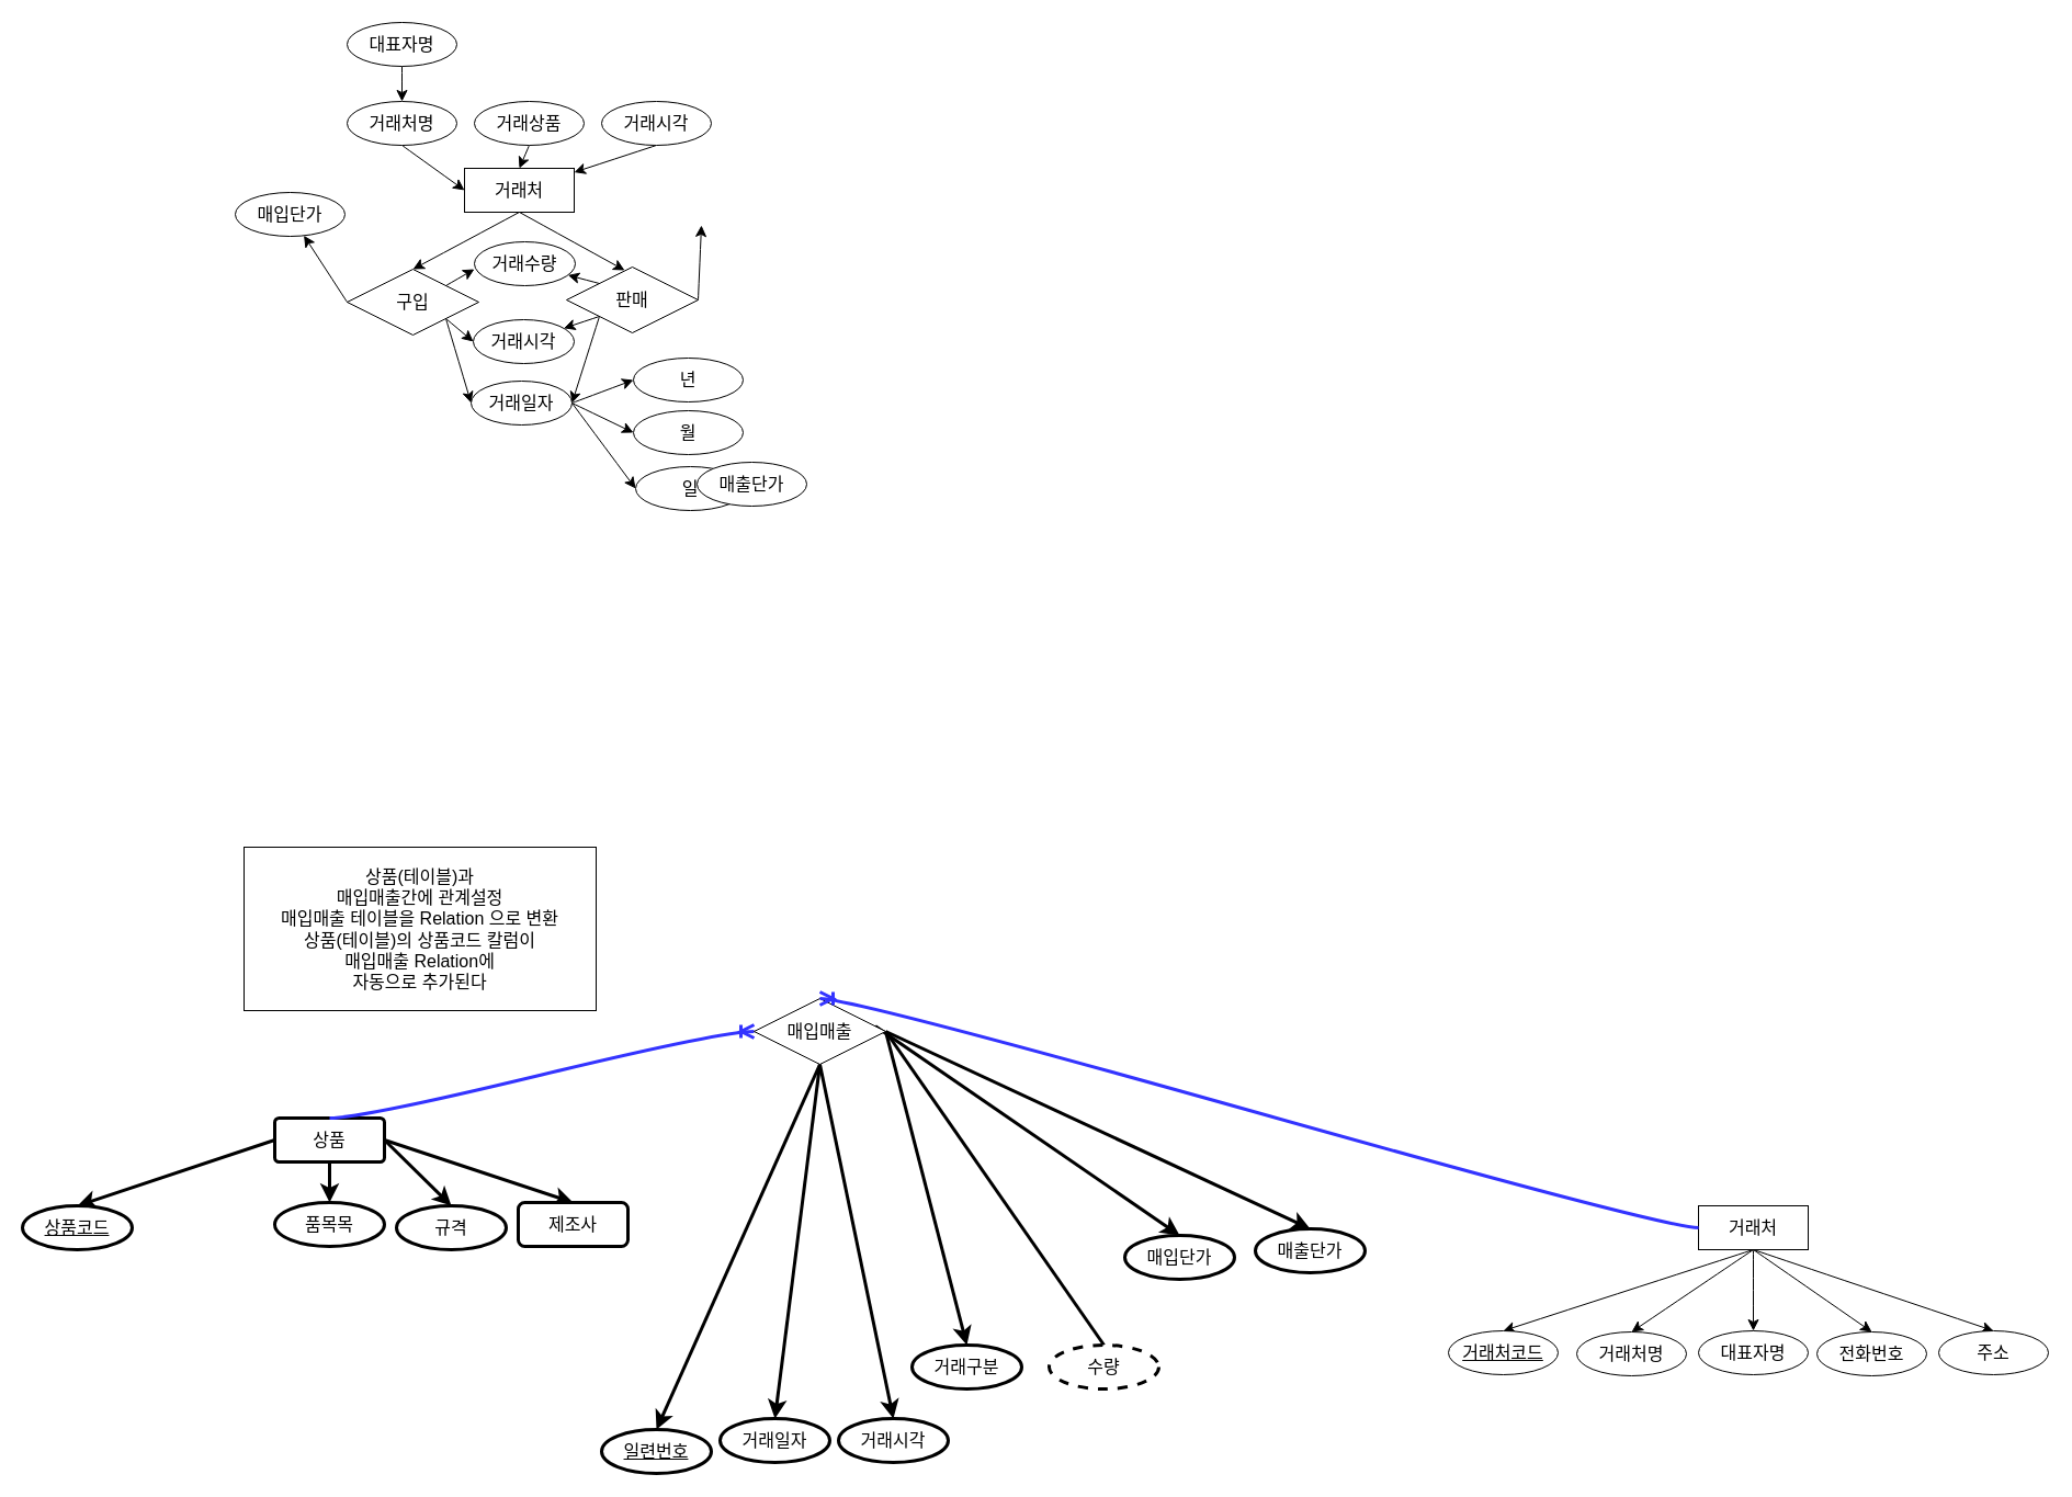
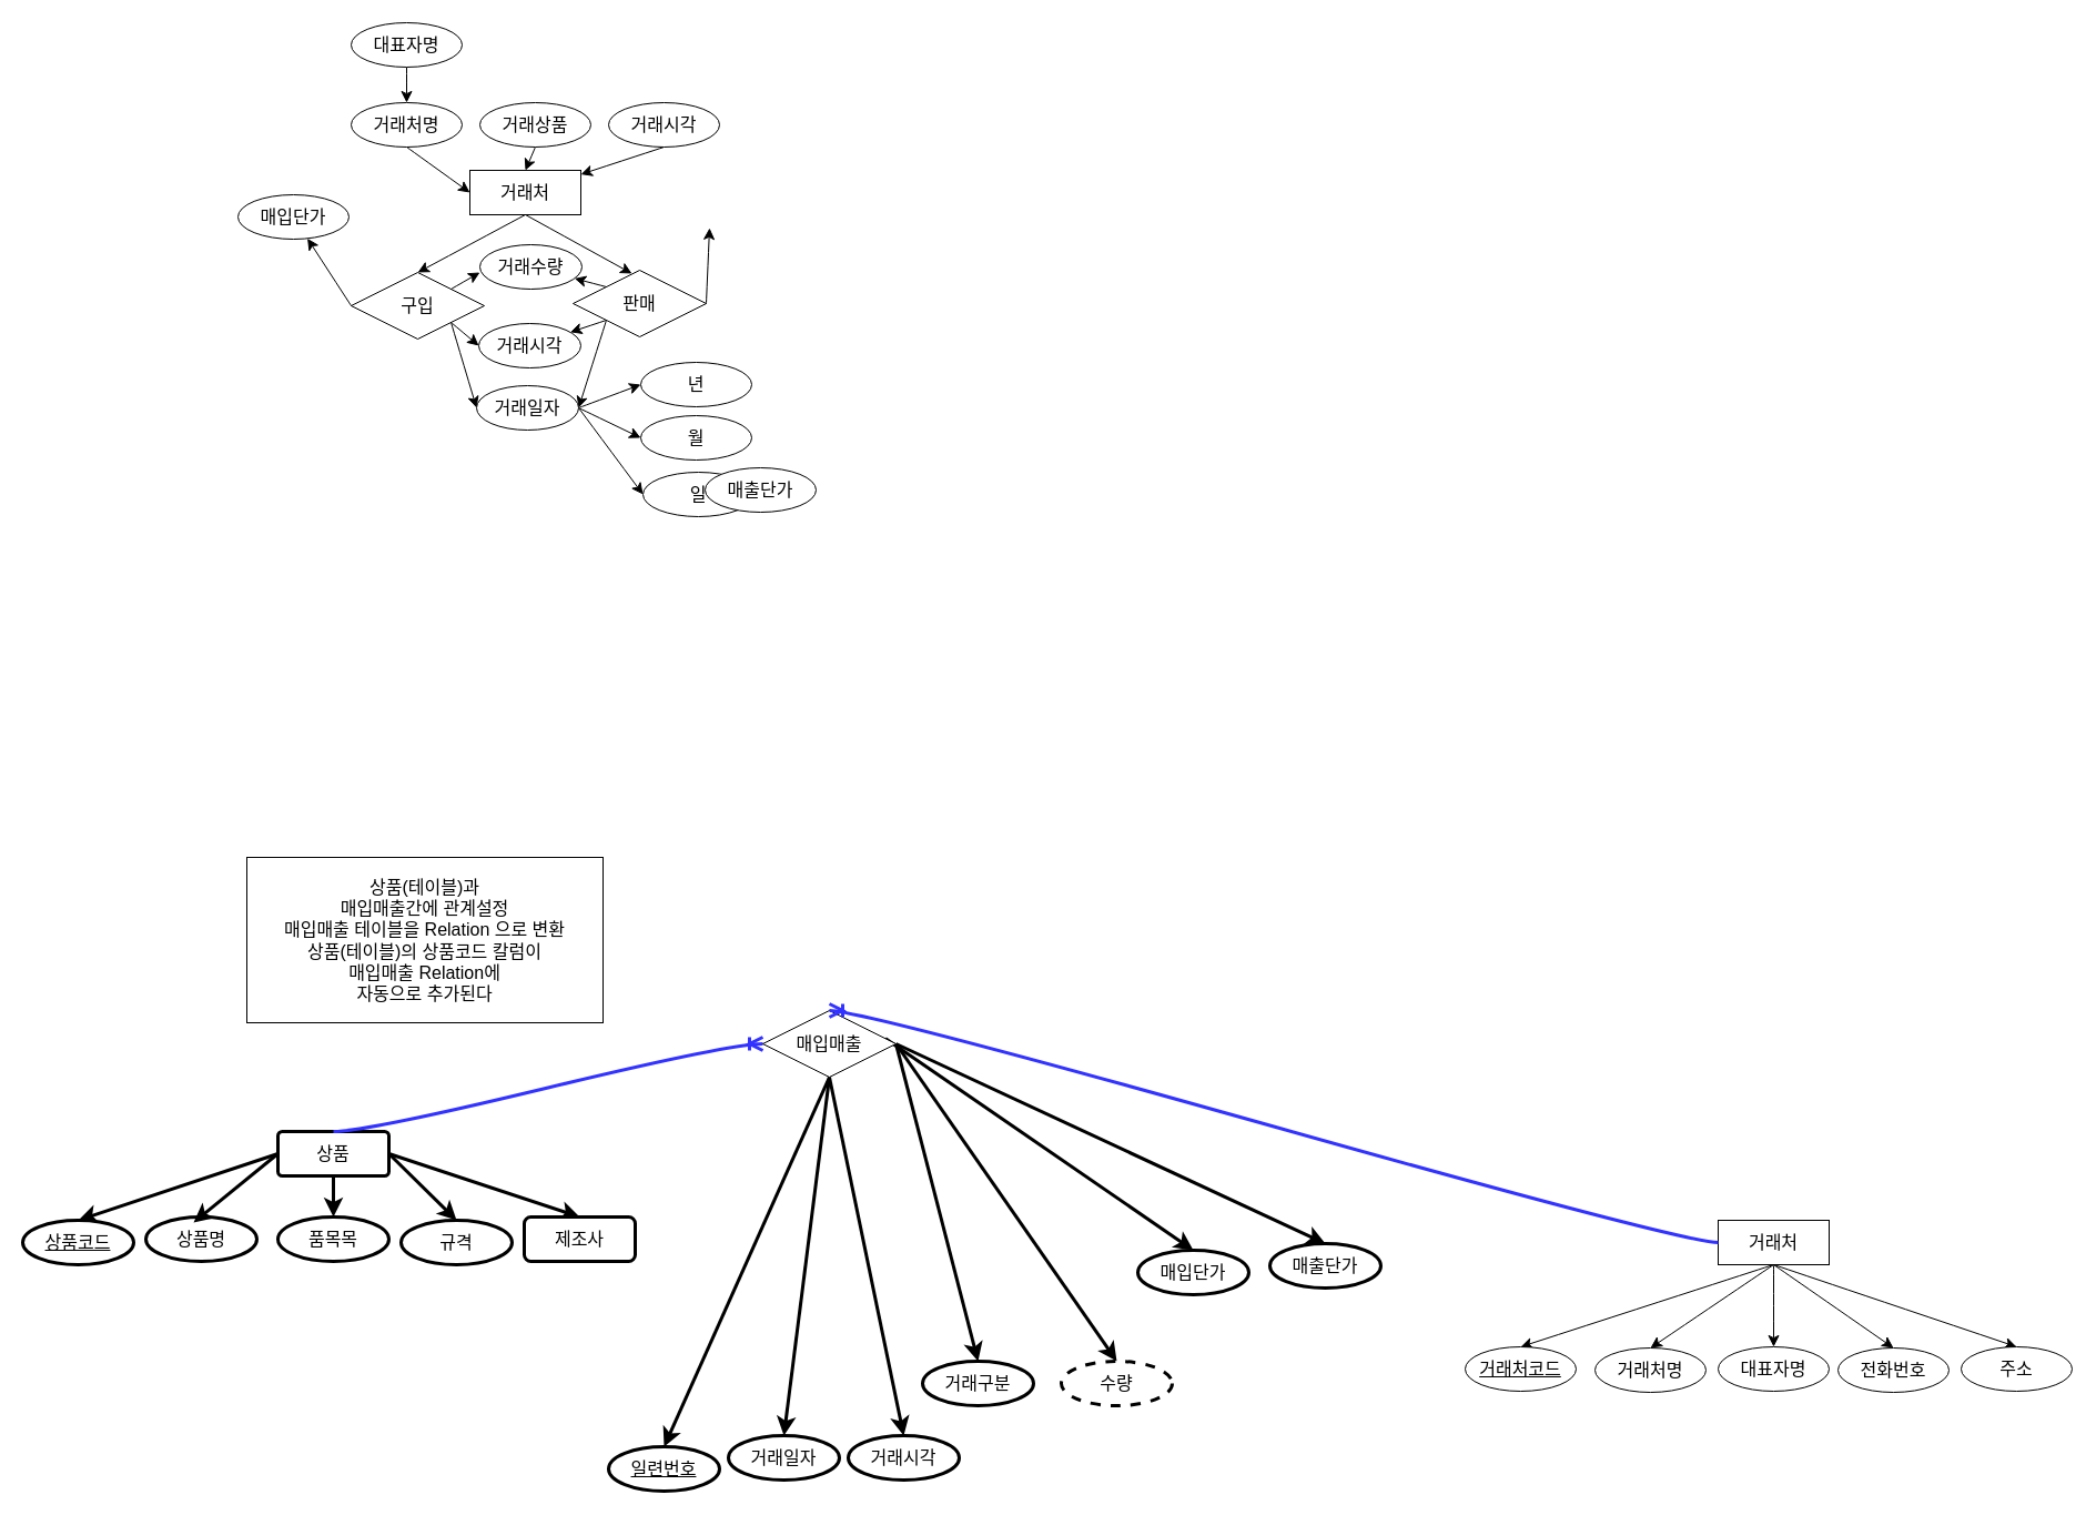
+ <mxCell id="58" style="edgeStyle=none;curved=1;rounded=0;orthogonalLoop=1;jettySize=auto;html=1;exitX=0;exitY=0.5;exitDx=0;exitDy=0;entryX=0.43;entryY=0.125;entryDx=0;entryDy=0;entryPerimeter=0;fontSize=12;startSize=8;endSize=8;strokeWidth=3;" edge="1" parent="1" source="52" target="54"><mxGeometry relative="1" as="geometry" /></mxCell>
+ <mxCell id="54" value="상품명" style="ellipse;whiteSpace=wrap;html=1;align=center;fontSize=16;strokeWidth=3;" vertex="1" parent="1"><mxGeometry x="131" y="1096" width="100" height="40" as="geometry" /></mxCell>
- <mxCell id="38" style="edgeStyle=none;curved=1;rounded=0;orthogonalLoop=1;jettySize=auto;html=1;exitX=1;exitY=0.5;exitDx=0;exitDy=0;entryX=0.5;entryY=0;entryDx=0;entryDy=0;fontSize=12;startSize=8;endSize=8;strokeWidth=3;endArrow=none;" parent="1" source="60" target="46" edge="1"><mxGeometry relative="1" as="geometry"><mxPoint x="794" y="936" as="sourcePoint" /></mxGeometry></mxCell>
+ <mxCell id="38" style="edgeStyle=none;curved=1;rounded=0;orthogonalLoop=1;jettySize=auto;html=1;exitX=1;exitY=0.5;exitDx=0;exitDy=0;entryX=0.5;entryY=0;entryDx=0;entryDy=0;fontSize=12;startSize=8;endSize=8;strokeWidth=3;" parent="1" source="60" target="46" edge="1"><mxGeometry relative="1" as="geometry"><mxPoint x="794" y="936" as="sourcePoint" /></mxGeometry></mxCell>
